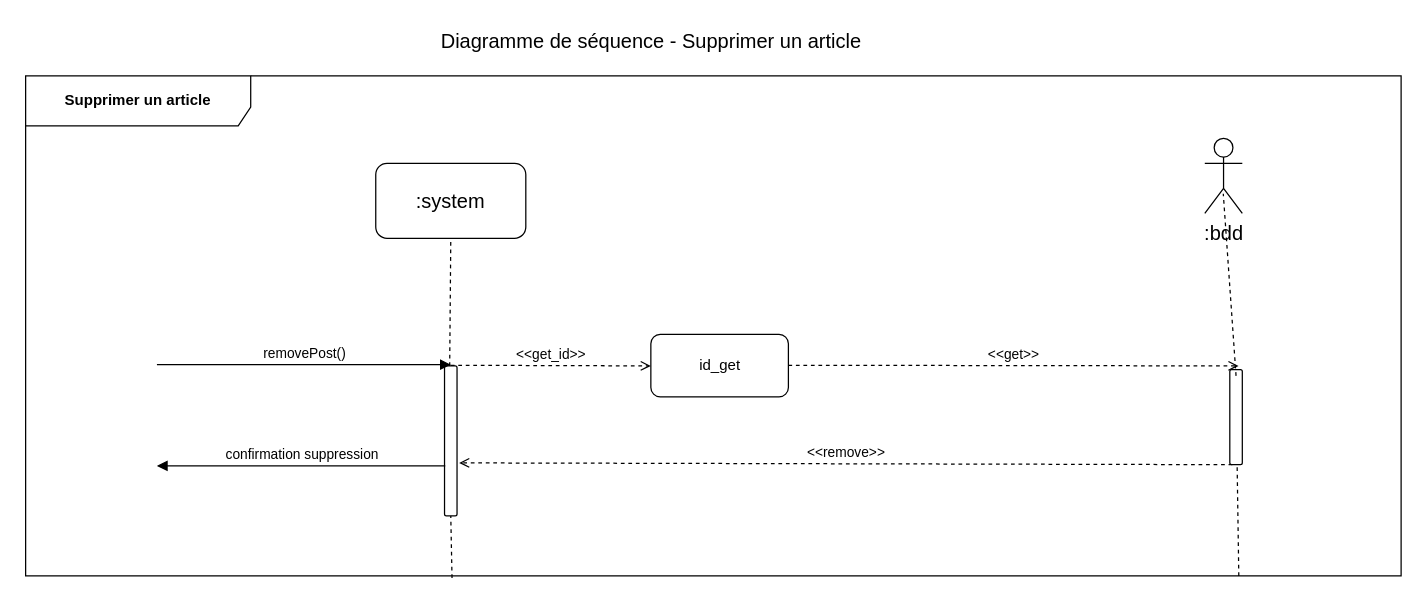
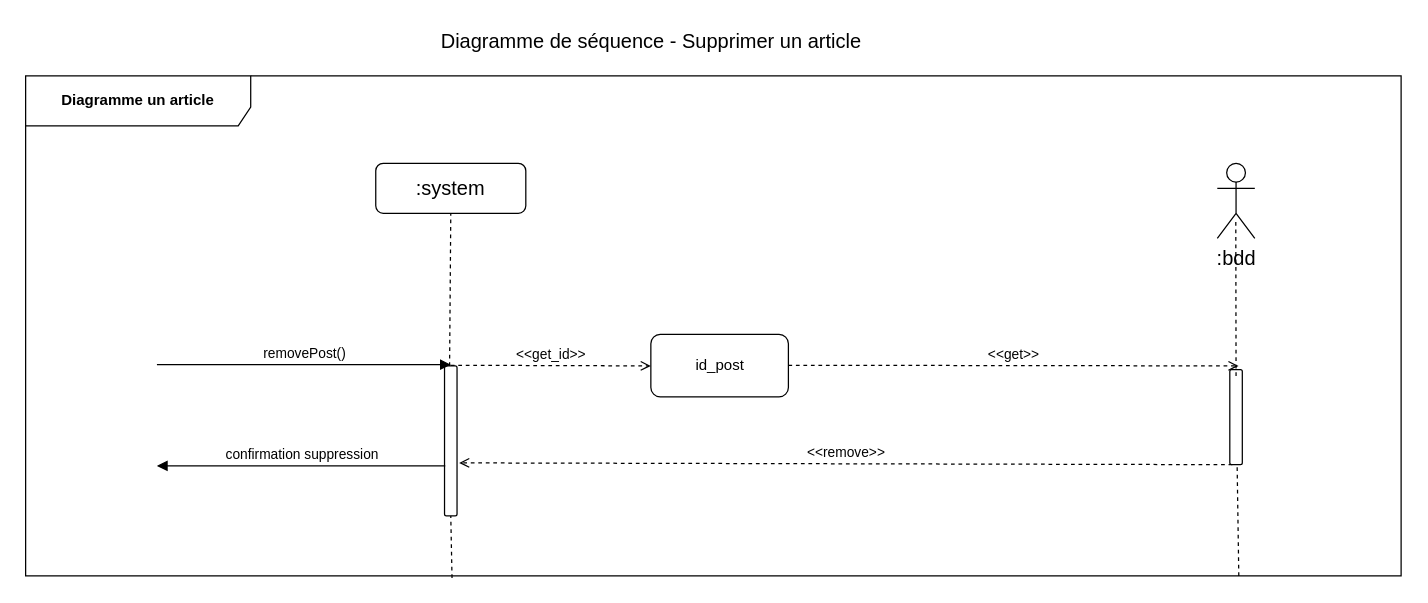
- <mxCell id="2" value="Supprimer un article" style="shape=umlFrame;whiteSpace=wrap;html=1;width=180;height=40;fontStyle=1;labelBackgroundColor=#ffffff;labelBorderColor=none;gradientColor=none;swimlaneFillColor=none;shadow=0;strokeColor=#000000;" vertex="1" parent="1"><mxGeometry x="20" y="60" width="1100" height="400" as="geometry" /></mxCell>
+ <mxCell id="2" value="Diagramme un article" style="shape=umlFrame;whiteSpace=wrap;html=1;width=180;height=40;fontStyle=1;labelBackgroundColor=#ffffff;labelBorderColor=none;gradientColor=none;swimlaneFillColor=none;shadow=0;strokeColor=#000000;" vertex="1" parent="1"><mxGeometry x="20" y="60" width="1100" height="400" as="geometry" /></mxCell>
- <mxCell id="6" value=":bdd" style="shape=umlActor;verticalLabelPosition=bottom;labelBackgroundColor=#ffffff;verticalAlign=top;html=1;shadow=0;strokeColor=#000000;gradientColor=none;fontSize=16;align=center;" vertex="1" parent="1"><mxGeometry x="963" y="110" width="30" height="60" as="geometry" /></mxCell>
+ <mxCell id="6" value=":bdd" style="shape=umlActor;verticalLabelPosition=bottom;labelBackgroundColor=#ffffff;verticalAlign=top;html=1;shadow=0;strokeColor=#000000;gradientColor=none;fontSize=16;align=center;" vertex="1" parent="1"><mxGeometry x="973" y="130" width="30" height="60" as="geometry" /></mxCell>
- <mxCell id="4" value=":system" style="rounded=1;whiteSpace=wrap;html=1;shadow=0;labelBackgroundColor=#ffffff;strokeColor=#000000;gradientColor=none;fontSize=16;align=center;" vertex="1" parent="1"><mxGeometry x="300" y="130" width="120" height="60" as="geometry" /></mxCell>
+ <mxCell id="4" value=":system" style="rounded=1;whiteSpace=wrap;html=1;shadow=0;labelBackgroundColor=#ffffff;strokeColor=#000000;gradientColor=none;fontSize=16;align=center;" vertex="1" parent="1"><mxGeometry x="300" y="130" width="120" height="40" as="geometry" /></mxCell>
- <mxCell id="7" value="id_get" style="html=1;gradientColor=none;rounded=1;" vertex="1" parent="1"><mxGeometry x="520" y="266.794" width="110" height="50" as="geometry" /></mxCell>
+ <mxCell id="7" value="id_post" style="html=1;gradientColor=none;rounded=1;" vertex="1" parent="1"><mxGeometry x="520" y="266.794" width="110" height="50" as="geometry" /></mxCell>
